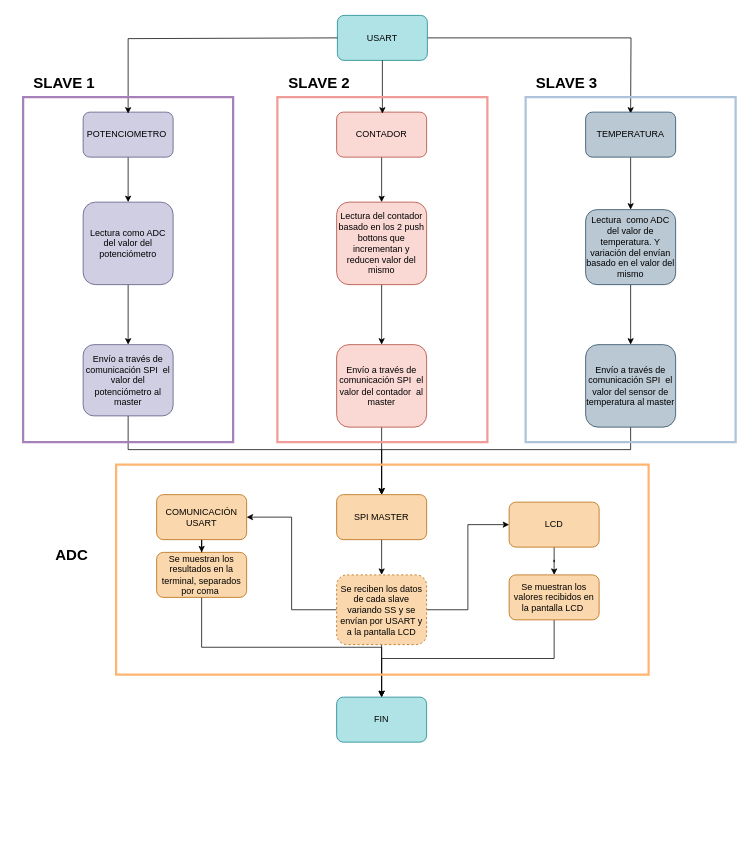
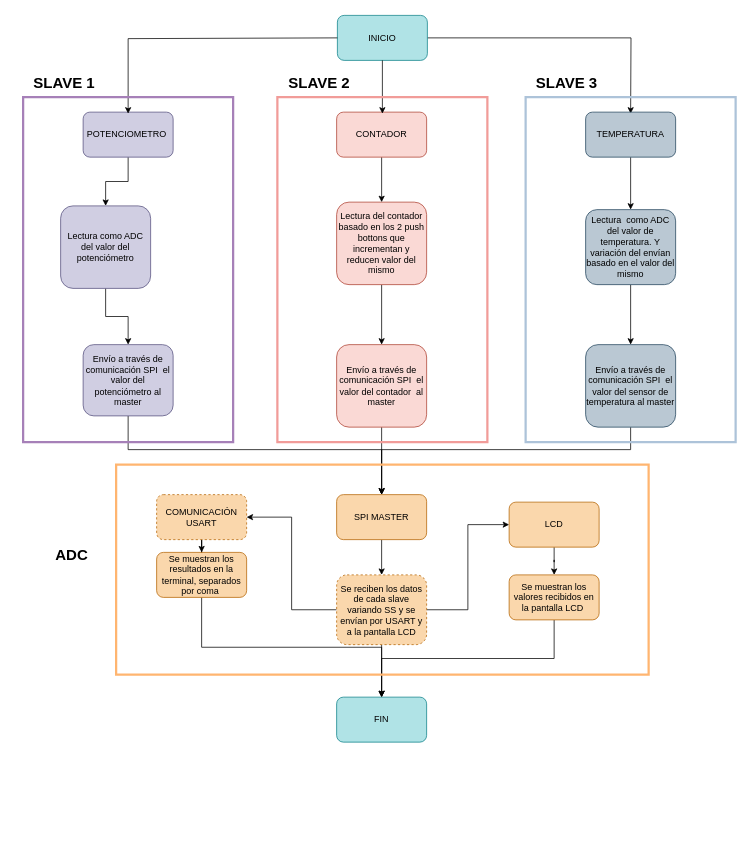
- <mxCell id="3" value="USART" style="rounded=1;whiteSpace=wrap;html=1;fillColor=#b0e3e6;strokeColor=#0e8088;" vertex="1" parent="1"><mxGeometry x="449" y="20" width="120" height="60" as="geometry" /></mxCell>
+ <mxCell id="3" value="INICIO" style="rounded=1;whiteSpace=wrap;html=1;fillColor=#b0e3e6;strokeColor=#0e8088;" vertex="1" parent="1"><mxGeometry x="449" y="20" width="120" height="60" as="geometry" /></mxCell>
- <mxCell id="20" value="Lectura como ADC del valor del potenciómetro" style="rounded=1;whiteSpace=wrap;html=1;fillColor=#d0cee2;strokeColor=#56517e;" vertex="1" parent="1"><mxGeometry x="110" y="269" width="120" height="110" as="geometry" /></mxCell>
+ <mxCell id="20" value="Lectura como ADC del valor del potenciómetro" style="rounded=1;whiteSpace=wrap;html=1;fillColor=#d0cee2;strokeColor=#56517e;" vertex="1" parent="1"><mxGeometry x="80" y="274" width="120" height="110" as="geometry" /></mxCell>
- <mxCell id="6" value="COMUNICACIÓN USART" style="rounded=1;whiteSpace=wrap;html=1;fillColor=#fad7ac;strokeColor=#b46504;" vertex="1" parent="1"><mxGeometry x="208" y="659" width="120" height="60" as="geometry" /></mxCell>
+ <mxCell id="6" value="COMUNICACIÓN USART" style="rounded=1;whiteSpace=wrap;html=1;fillColor=#fad7ac;strokeColor=#b46504;dashed=1;" vertex="1" parent="1"><mxGeometry x="208" y="659" width="120" height="60" as="geometry" /></mxCell>
